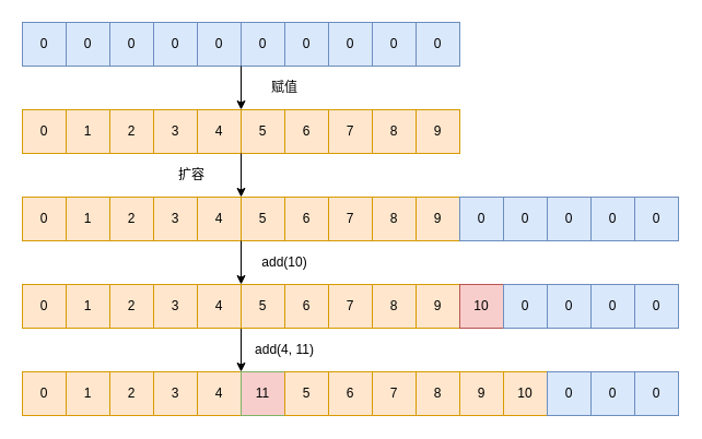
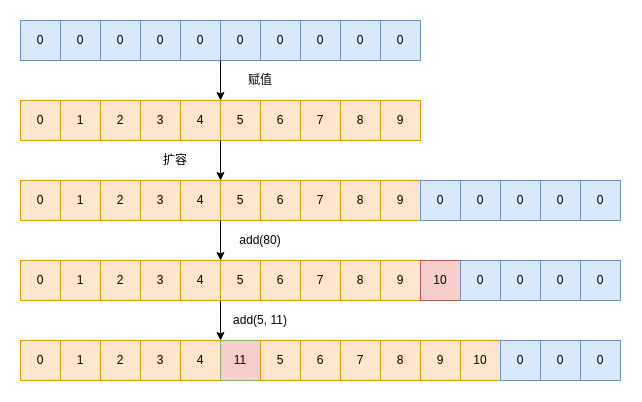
- <mxCell id="44" value="add(10)" style="text;html=1;strokeColor=none;fillColor=none;align=center;verticalAlign=middle;whiteSpace=wrap;rounded=0;" vertex="1" parent="1"><mxGeometry x="230" y="230" width="60" height="20" as="geometry" /></mxCell>
+ <mxCell id="44" value="add(80)" style="text;html=1;strokeColor=none;fillColor=none;align=center;verticalAlign=middle;whiteSpace=wrap;rounded=0;" vertex="1" parent="1"><mxGeometry x="230" y="230" width="60" height="20" as="geometry" /></mxCell>
- <mxCell id="45" value="add(4, 11)" style="text;html=1;strokeColor=none;fillColor=none;align=center;verticalAlign=middle;whiteSpace=wrap;rounded=0;" vertex="1" parent="1"><mxGeometry x="230" y="310" width="60" height="20" as="geometry" /></mxCell>
+ <mxCell id="45" value="add(5, 11)" style="text;html=1;strokeColor=none;fillColor=none;align=center;verticalAlign=middle;whiteSpace=wrap;rounded=0;" vertex="1" parent="1"><mxGeometry x="230" y="310" width="60" height="20" as="geometry" /></mxCell>
